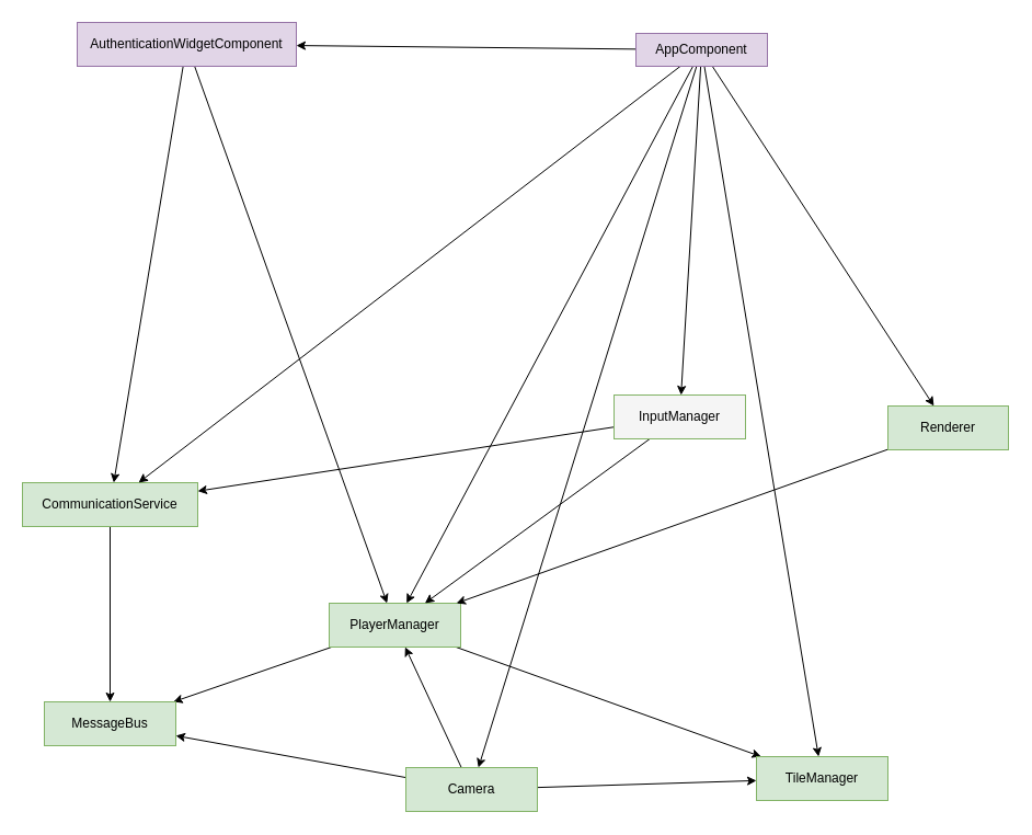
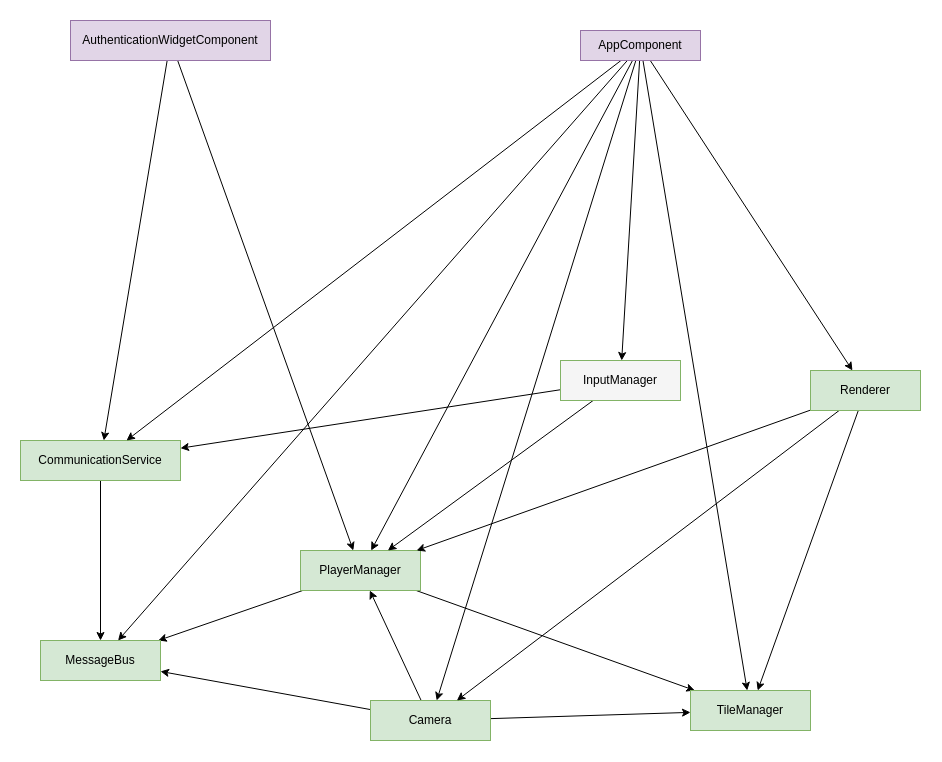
- <mxCell id="14" style="edgeStyle=none;rounded=0;orthogonalLoop=1;jettySize=auto;html=1;" edge="1" parent="1" source="19" target="4"><mxGeometry relative="1" as="geometry" /></mxCell>
+ <mxCell id="14" style="edgeStyle=none;rounded=0;orthogonalLoop=1;jettySize=auto;html=1;" edge="1" parent="1" source="19" target="10"><mxGeometry relative="1" as="geometry" /></mxCell>
+ <mxCell id="29" style="edgeStyle=none;rounded=0;orthogonalLoop=1;jettySize=auto;html=1;" edge="1" parent="1" source="30" target="11"><mxGeometry relative="1" as="geometry" /></mxCell>
+ <mxCell id="27" style="edgeStyle=none;rounded=0;orthogonalLoop=1;jettySize=auto;html=1;" edge="1" parent="1" source="30" target="26"><mxGeometry relative="1" as="geometry" /></mxCell>
